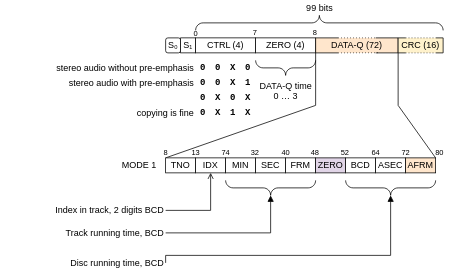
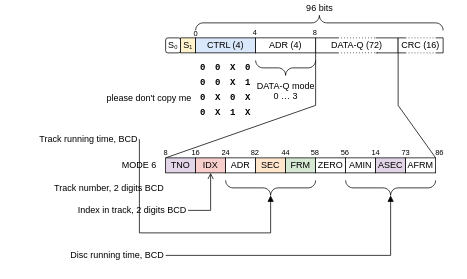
- <mxCell id="32" value="99 bits" style="verticalLabelPosition=top;shadow=0;dashed=0;align=center;html=1;verticalAlign=bottom;strokeWidth=1;shape=mxgraph.mockup.markup.curlyBrace;strokeColor=#000000;fillStyle=solid;fillColor=#000000;direction=east;labelPosition=center;" vertex="1" parent="1"><mxGeometry x="260" y="20" width="330" height="20" as="geometry" /></mxCell>
+ <mxCell id="32" value="96 bits" style="verticalLabelPosition=top;shadow=0;dashed=0;align=center;html=1;verticalAlign=bottom;strokeWidth=1;shape=mxgraph.mockup.markup.curlyBrace;strokeColor=#000000;fillStyle=solid;fillColor=#000000;direction=east;labelPosition=center;" vertex="1" parent="1"><mxGeometry x="260" y="20" width="330" height="20" as="geometry" /></mxCell>
- <mxCell id="60" value="7" style="text;html=1;align=center;verticalAlign=middle;resizable=0;points=[];autosize=1;strokeColor=none;fillColor=none;fontFamily=Helvetica;fontSize=10;" vertex="1" parent="1"><mxGeometry x="324" y="28" width="30" height="30" as="geometry" /></mxCell>
+ <mxCell id="60" value="4" style="text;html=1;align=center;verticalAlign=middle;resizable=0;points=[];autosize=1;strokeColor=none;fillColor=none;fontFamily=Helvetica;fontSize=10;" vertex="1" parent="1"><mxGeometry x="324" y="28" width="30" height="30" as="geometry" /></mxCell>
- <mxCell id="3" value="S₁" style="rounded=0;whiteSpace=wrap;html=1;" vertex="1" parent="1"><mxGeometry x="240" y="50" width="20" height="20" as="geometry" /></mxCell>
+ <mxCell id="3" value="S₁" style="rounded=0;whiteSpace=wrap;html=1;fillColor=#fff2cc;" vertex="1" parent="1"><mxGeometry x="240" y="50" width="20" height="20" as="geometry" /></mxCell>
- <mxCell id="4" value="CTRL (4)" style="rounded=0;whiteSpace=wrap;html=1;" vertex="1" parent="1"><mxGeometry x="260" y="50" width="80" height="20" as="geometry" /></mxCell>
+ <mxCell id="4" value="CTRL (4)" style="rounded=0;whiteSpace=wrap;html=1;fillColor=#dae8fc;" vertex="1" parent="1"><mxGeometry x="260" y="50" width="80" height="20" as="geometry" /></mxCell>
- <mxCell id="5" value="ZERO (4)" style="rounded=0;whiteSpace=wrap;html=1;" vertex="1" parent="1"><mxGeometry x="340" y="50" width="80" height="20" as="geometry" /></mxCell>
+ <mxCell id="5" value="ADR (4)" style="rounded=0;whiteSpace=wrap;html=1;" vertex="1" parent="1"><mxGeometry x="340" y="50" width="80" height="20" as="geometry" /></mxCell>
- <mxCell id="6" value="DATA-Q (72)" style="rounded=0;whiteSpace=wrap;html=1;strokeColor=none;fillColor=#ffe6cc;" vertex="1" parent="1"><mxGeometry x="420" y="50" width="110" height="20" as="geometry" /></mxCell>
+ <mxCell id="6" value="DATA-Q (72)" style="rounded=0;whiteSpace=wrap;html=1;strokeColor=none;" vertex="1" parent="1"><mxGeometry x="420" y="50" width="110" height="20" as="geometry" /></mxCell>
- <mxCell id="11" value="CRC (16)" style="rounded=0;whiteSpace=wrap;html=1;strokeColor=none;fillColor=#fff2cc;" vertex="1" parent="1"><mxGeometry x="530" y="50" width="60" height="20" as="geometry" /></mxCell>
+ <mxCell id="11" value="CRC (16)" style="rounded=0;whiteSpace=wrap;html=1;strokeColor=none;" vertex="1" parent="1"><mxGeometry x="530" y="50" width="60" height="20" as="geometry" /></mxCell>
- <mxCell id="33" value="stereo audio without pre-emphasis" style="text;html=1;strokeColor=none;fillColor=none;align=right;verticalAlign=middle;whiteSpace=wrap;rounded=0;fontFamily=Helvetica;fontStyle=0" vertex="1" parent="1"><mxGeometry x="20" y="80" width="240" height="20" as="geometry" /></mxCell>
- <mxCell id="34" value="stereo audio with pre-emphasis" style="text;html=1;strokeColor=none;fillColor=none;align=right;verticalAlign=middle;whiteSpace=wrap;rounded=0;fontFamily=Helvetica;fontStyle=0" vertex="1" parent="1"><mxGeometry x="20" y="100" width="240" height="20" as="geometry" /></mxCell>
- <mxCell id="37" value="DATA-Q time&lt;br&gt;0 … 3" style="verticalLabelPosition=bottom;shadow=0;dashed=0;align=center;html=1;verticalAlign=top;strokeWidth=1;shape=mxgraph.mockup.markup.curlyBrace;strokeColor=#000000;fillStyle=solid;fillColor=#000000;direction=east;labelPosition=center;flipH=1;flipV=1;" vertex="1" parent="1"><mxGeometry x="340" y="80" width="80" height="20" as="geometry" /></mxCell>
+ <mxCell id="37" value="DATA-Q mode&lt;br&gt;0 … 3" style="verticalLabelPosition=bottom;shadow=0;dashed=0;align=center;html=1;verticalAlign=top;strokeWidth=1;shape=mxgraph.mockup.markup.curlyBrace;strokeColor=#000000;fillStyle=solid;fillColor=#000000;direction=east;labelPosition=center;flipH=1;flipV=1;" vertex="1" parent="1"><mxGeometry x="340" y="80" width="80" height="20" as="geometry" /></mxCell>
+ <mxCell id="35" value="please don't copy me&amp;nbsp;" style="text;html=1;strokeColor=none;fillColor=none;align=right;verticalAlign=middle;whiteSpace=wrap;rounded=0;fontFamily=Helvetica;fontStyle=0" vertex="1" parent="1"><mxGeometry x="80" y="120" width="180" height="20" as="geometry" /></mxCell>
- <mxCell id="36" value="copying is fine" style="text;html=1;strokeColor=none;fillColor=none;align=right;verticalAlign=middle;whiteSpace=wrap;rounded=0;fontFamily=Helvetica;fontStyle=0" vertex="1" parent="1"><mxGeometry x="80" y="140" width="180" height="20" as="geometry" /></mxCell>
- <mxCell id="63" value="13" style="text;html=1;align=center;verticalAlign=middle;resizable=0;points=[];autosize=1;strokeColor=none;fillColor=none;fontFamily=Helvetica;fontSize=10;" vertex="1" parent="1"><mxGeometry x="245" y="188" width="30" height="30" as="geometry" /></mxCell>
+ <mxCell id="63" value="16" style="text;html=1;align=center;verticalAlign=middle;resizable=0;points=[];autosize=1;strokeColor=none;fillColor=none;fontFamily=Helvetica;fontSize=10;" vertex="1" parent="1"><mxGeometry x="245" y="188" width="30" height="30" as="geometry" /></mxCell>
- <mxCell id="64" value="74" style="text;html=1;align=center;verticalAlign=middle;resizable=0;points=[];autosize=1;strokeColor=none;fillColor=none;fontFamily=Helvetica;fontSize=10;" vertex="1" parent="1"><mxGeometry x="285" y="188" width="30" height="30" as="geometry" /></mxCell>
+ <mxCell id="64" value="24" style="text;html=1;align=center;verticalAlign=middle;resizable=0;points=[];autosize=1;strokeColor=none;fillColor=none;fontFamily=Helvetica;fontSize=10;" vertex="1" parent="1"><mxGeometry x="285" y="188" width="30" height="30" as="geometry" /></mxCell>
- <mxCell id="65" value="32" style="text;html=1;align=center;verticalAlign=middle;resizable=0;points=[];autosize=1;strokeColor=none;fillColor=none;fontFamily=Helvetica;fontSize=10;" vertex="1" parent="1"><mxGeometry x="324" y="188" width="30" height="30" as="geometry" /></mxCell>
+ <mxCell id="65" value="82" style="text;html=1;align=center;verticalAlign=middle;resizable=0;points=[];autosize=1;strokeColor=none;fillColor=none;fontFamily=Helvetica;fontSize=10;" vertex="1" parent="1"><mxGeometry x="324" y="188" width="30" height="30" as="geometry" /></mxCell>
- <mxCell id="66" value="40" style="text;html=1;align=center;verticalAlign=middle;resizable=0;points=[];autosize=1;strokeColor=none;fillColor=none;fontFamily=Helvetica;fontSize=10;" vertex="1" parent="1"><mxGeometry x="365" y="188" width="30" height="30" as="geometry" /></mxCell>
+ <mxCell id="66" value="44" style="text;html=1;align=center;verticalAlign=middle;resizable=0;points=[];autosize=1;strokeColor=none;fillColor=none;fontFamily=Helvetica;fontSize=10;" vertex="1" parent="1"><mxGeometry x="365" y="188" width="30" height="30" as="geometry" /></mxCell>
- <mxCell id="67" value="48" style="text;html=1;align=center;verticalAlign=middle;resizable=0;points=[];autosize=1;strokeColor=none;fillColor=none;fontFamily=Helvetica;fontSize=10;" vertex="1" parent="1"><mxGeometry x="404" y="188" width="30" height="30" as="geometry" /></mxCell>
+ <mxCell id="67" value="58" style="text;html=1;align=center;verticalAlign=middle;resizable=0;points=[];autosize=1;strokeColor=none;fillColor=none;fontFamily=Helvetica;fontSize=10;" vertex="1" parent="1"><mxGeometry x="404" y="188" width="30" height="30" as="geometry" /></mxCell>
- <mxCell id="68" value="52" style="text;html=1;align=center;verticalAlign=middle;resizable=0;points=[];autosize=1;strokeColor=none;fillColor=none;fontFamily=Helvetica;fontSize=10;" vertex="1" parent="1"><mxGeometry x="444" y="188" width="30" height="30" as="geometry" /></mxCell>
+ <mxCell id="68" value="56" style="text;html=1;align=center;verticalAlign=middle;resizable=0;points=[];autosize=1;strokeColor=none;fillColor=none;fontFamily=Helvetica;fontSize=10;" vertex="1" parent="1"><mxGeometry x="444" y="188" width="30" height="30" as="geometry" /></mxCell>
- <mxCell id="69" value="64" style="text;html=1;align=center;verticalAlign=middle;resizable=0;points=[];autosize=1;strokeColor=none;fillColor=none;fontFamily=Helvetica;fontSize=10;" vertex="1" parent="1"><mxGeometry x="485" y="188" width="30" height="30" as="geometry" /></mxCell>
+ <mxCell id="69" value="14" style="text;html=1;align=center;verticalAlign=middle;resizable=0;points=[];autosize=1;strokeColor=none;fillColor=none;fontFamily=Helvetica;fontSize=10;" vertex="1" parent="1"><mxGeometry x="485" y="188" width="30" height="30" as="geometry" /></mxCell>
- <mxCell id="70" value="72" style="text;html=1;align=center;verticalAlign=middle;resizable=0;points=[];autosize=1;strokeColor=none;fillColor=none;fontFamily=Helvetica;fontSize=10;" vertex="1" parent="1"><mxGeometry x="525" y="188" width="30" height="30" as="geometry" /></mxCell>
+ <mxCell id="70" value="73" style="text;html=1;align=center;verticalAlign=middle;resizable=0;points=[];autosize=1;strokeColor=none;fillColor=none;fontFamily=Helvetica;fontSize=10;" vertex="1" parent="1"><mxGeometry x="525" y="188" width="30" height="30" as="geometry" /></mxCell>
- <mxCell id="71" value="80" style="text;html=1;align=center;verticalAlign=middle;resizable=0;points=[];autosize=1;strokeColor=none;fillColor=none;fontFamily=Helvetica;fontSize=10;" vertex="1" parent="1"><mxGeometry x="570" y="188" width="30" height="30" as="geometry" /></mxCell>
+ <mxCell id="71" value="86" style="text;html=1;align=center;verticalAlign=middle;resizable=0;points=[];autosize=1;strokeColor=none;fillColor=none;fontFamily=Helvetica;fontSize=10;" vertex="1" parent="1"><mxGeometry x="570" y="188" width="30" height="30" as="geometry" /></mxCell>
- <mxCell id="49" value="MODE 1" style="text;html=1;strokeColor=none;fillColor=none;align=right;verticalAlign=middle;whiteSpace=wrap;rounded=0;fontFamily=Helvetica;fontStyle=0" vertex="1" parent="1"><mxGeometry x="150" y="210" width="60" height="20" as="geometry" /></mxCell>
+ <mxCell id="49" value="MODE 6" style="text;html=1;strokeColor=none;fillColor=none;align=right;verticalAlign=middle;whiteSpace=wrap;rounded=0;fontFamily=Helvetica;fontStyle=0" vertex="1" parent="1"><mxGeometry x="150" y="210" width="60" height="20" as="geometry" /></mxCell>
- <mxCell id="40" value="TNO" style="rounded=0;whiteSpace=wrap;html=1;" vertex="1" parent="1"><mxGeometry x="220" y="210" width="40" height="20" as="geometry" /></mxCell>
+ <mxCell id="40" value="TNO" style="rounded=0;whiteSpace=wrap;html=1;fillColor=#e1d5e7;" vertex="1" parent="1"><mxGeometry x="220" y="210" width="40" height="20" as="geometry" /></mxCell>
- <mxCell id="41" value="IDX" style="rounded=0;whiteSpace=wrap;html=1;" vertex="1" parent="1"><mxGeometry x="260" y="210" width="40" height="20" as="geometry" /></mxCell>
+ <mxCell id="41" value="IDX" style="rounded=0;whiteSpace=wrap;html=1;fillColor=#f8cecc;" vertex="1" parent="1"><mxGeometry x="260" y="210" width="40" height="20" as="geometry" /></mxCell>
- <mxCell id="42" value="MIN" style="rounded=0;whiteSpace=wrap;html=1;" vertex="1" parent="1"><mxGeometry x="300" y="210" width="40" height="20" as="geometry" /></mxCell>
+ <mxCell id="42" value="ADR" style="rounded=0;whiteSpace=wrap;html=1;" vertex="1" parent="1"><mxGeometry x="300" y="210" width="40" height="20" as="geometry" /></mxCell>
- <mxCell id="43" value="SEC" style="rounded=0;whiteSpace=wrap;html=1;" vertex="1" parent="1"><mxGeometry x="340" y="210" width="40" height="20" as="geometry" /></mxCell>
+ <mxCell id="43" value="SEC" style="rounded=0;whiteSpace=wrap;html=1;fillColor=#ffe6cc;" vertex="1" parent="1"><mxGeometry x="340" y="210" width="40" height="20" as="geometry" /></mxCell>
- <mxCell id="44" value="FRM" style="rounded=0;whiteSpace=wrap;html=1;" vertex="1" parent="1"><mxGeometry x="380" y="210" width="40" height="20" as="geometry" /></mxCell>
+ <mxCell id="44" value="FRM" style="rounded=0;whiteSpace=wrap;html=1;fillColor=#d5e8d4;" vertex="1" parent="1"><mxGeometry x="380" y="210" width="40" height="20" as="geometry" /></mxCell>
- <mxCell id="45" value="ZERO" style="rounded=0;whiteSpace=wrap;html=1;fillColor=#e1d5e7;" vertex="1" parent="1"><mxGeometry x="420" y="210" width="40" height="20" as="geometry" /></mxCell>
+ <mxCell id="45" value="ZERO" style="rounded=0;whiteSpace=wrap;html=1;" vertex="1" parent="1"><mxGeometry x="420" y="210" width="40" height="20" as="geometry" /></mxCell>
- <mxCell id="46" value="BCD" style="rounded=0;whiteSpace=wrap;html=1;" vertex="1" parent="1"><mxGeometry x="460" y="210" width="40" height="20" as="geometry" /></mxCell>
+ <mxCell id="46" value="AMIN" style="rounded=0;whiteSpace=wrap;html=1;" vertex="1" parent="1"><mxGeometry x="460" y="210" width="40" height="20" as="geometry" /></mxCell>
- <mxCell id="47" value="ASEC" style="rounded=0;whiteSpace=wrap;html=1;" vertex="1" parent="1"><mxGeometry x="500" y="210" width="40" height="20" as="geometry" /></mxCell>
+ <mxCell id="47" value="ASEC" style="rounded=0;whiteSpace=wrap;html=1;fillColor=#e1d5e7;" vertex="1" parent="1"><mxGeometry x="500" y="210" width="40" height="20" as="geometry" /></mxCell>
- <mxCell id="48" value="AFRM" style="rounded=0;whiteSpace=wrap;html=1;fillColor=#ffe6cc;" vertex="1" parent="1"><mxGeometry x="540" y="210" width="40" height="20" as="geometry" /></mxCell>
+ <mxCell id="48" value="AFRM" style="rounded=0;whiteSpace=wrap;html=1;" vertex="1" parent="1"><mxGeometry x="540" y="210" width="40" height="20" as="geometry" /></mxCell>
+ <mxCell id="50" value="Track number, 2 digits BCD" style="text;html=1;strokeColor=none;fillColor=none;align=right;verticalAlign=middle;whiteSpace=wrap;rounded=0;fontFamily=Helvetica;fontStyle=0" vertex="1" parent="1"><mxGeometry x="70" y="240" width="150" height="20" as="geometry" /></mxCell>
- <mxCell id="51" value="Index in track, 2 digits BCD" style="text;html=1;strokeColor=none;fillColor=none;align=right;verticalAlign=middle;whiteSpace=wrap;rounded=0;fontFamily=Helvetica;fontStyle=0" vertex="1" parent="1"><mxGeometry x="70" y="270" width="150" height="20" as="geometry" /></mxCell>
+ <mxCell id="51" value="Index in track, 2 digits BCD" style="text;html=1;strokeColor=none;fillColor=none;align=right;verticalAlign=middle;whiteSpace=wrap;rounded=0;fontFamily=Helvetica;fontStyle=0" vertex="1" parent="1"><mxGeometry x="100" y="270" width="150" height="20" as="geometry" /></mxCell>
- <mxCell id="54" value="Track running time, BCD" style="text;html=1;strokeColor=none;fillColor=none;align=right;verticalAlign=middle;whiteSpace=wrap;rounded=0;fontFamily=Helvetica;fontStyle=0" vertex="1" parent="1"><mxGeometry x="70" y="300" width="150" height="20" as="geometry" /></mxCell>
+ <mxCell id="54" value="Track running time, BCD" style="text;html=1;strokeColor=none;fillColor=none;align=right;verticalAlign=middle;whiteSpace=wrap;rounded=0;fontFamily=Helvetica;fontStyle=0" vertex="1" parent="1"><mxGeometry x="35" y="175" width="150" height="20" as="geometry" /></mxCell>
- <mxCell id="57" value="Disc running time, BCD" style="text;html=1;strokeColor=none;fillColor=none;align=right;verticalAlign=middle;whiteSpace=wrap;rounded=0;fontFamily=Helvetica;fontStyle=0" vertex="1" parent="1"><mxGeometry x="70" y="340" width="150" height="20" as="geometry" /></mxCell>
+ <mxCell id="57" value="Disc running time, BCD" style="text;html=1;strokeColor=none;fillColor=none;align=right;verticalAlign=middle;whiteSpace=wrap;rounded=0;fontFamily=Helvetica;fontStyle=0" vertex="1" parent="1"><mxGeometry x="70" y="330" width="150" height="20" as="geometry" /></mxCell>
